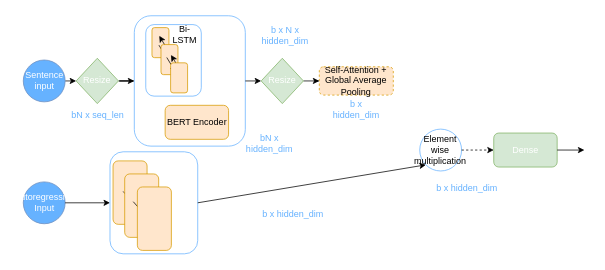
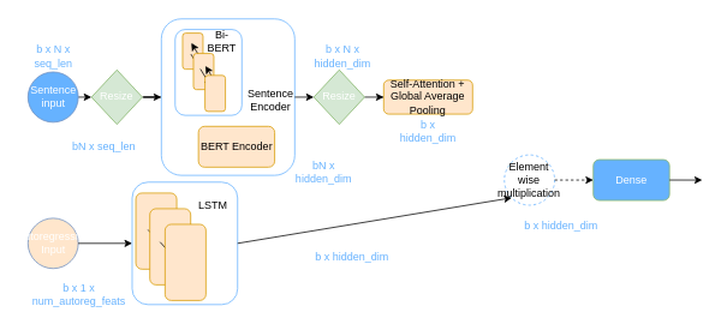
- <mxCell id="19" value="Bi-LSTM" style="text;html=1;strokeColor=none;fillColor=none;align=center;verticalAlign=middle;whiteSpace=wrap;rounded=0;shadow=0;glass=0;sketch=0;fontColor=#000000;fontStyle=0" vertex="1" parent="11"><mxGeometry x="22.28" width="42.304" height="22.683" as="geometry" /></mxCell>
+ <mxCell id="19" value="Bi-BERT" style="text;html=1;strokeColor=none;fillColor=none;align=center;verticalAlign=middle;whiteSpace=wrap;rounded=0;shadow=0;glass=0;sketch=0;fontColor=#000000;fontStyle=0" vertex="1" parent="11"><mxGeometry x="22.28" width="42.304" height="22.683" as="geometry" /></mxCell>
- <mxCell id="30" value="b x N x hidden_dim" style="text;html=1;strokeColor=none;fillColor=none;align=center;verticalAlign=middle;whiteSpace=wrap;rounded=0;fontColor=#66B2FF;" vertex="1" parent="2"><mxGeometry x="320.806" y="7.683" width="77.558" height="22.683" as="geometry" /></mxCell>
+ <mxCell id="30" value="b x N x hidden_dim" style="text;html=1;strokeColor=none;fillColor=none;align=center;verticalAlign=middle;whiteSpace=wrap;rounded=0;fontColor=#66B2FF;" vertex="1" parent="2"><mxGeometry x="320.806" y="22.683" width="77.558" height="22.683" as="geometry" /></mxCell>
+ <mxCell id="7" value="b x N x seq_len" style="text;html=1;strokeColor=none;fillColor=none;align=center;verticalAlign=middle;whiteSpace=wrap;rounded=0;fontColor=#66B2FF;" vertex="1" parent="2"><mxGeometry y="22.683" width="77.558" height="22.683" as="geometry" /></mxCell>
- <mxCell id="26" value="Self-Attention + Global Average Pooling" style="rounded=1;whiteSpace=wrap;html=1;shadow=0;glass=0;sketch=0;strokeColor=#d79b00;fillColor=#ffe6cc;dashed=1;" vertex="1" parent="2"><mxGeometry x="405.415" y="60.488" width="98.71" height="37.805" as="geometry" /></mxCell>
+ <mxCell id="26" value="Self-Attention + Global Average Pooling" style="rounded=1;whiteSpace=wrap;html=1;shadow=0;glass=0;sketch=0;strokeColor=#d79b00;fillColor=#ffe6cc;" vertex="1" parent="2"><mxGeometry x="405.415" y="60.488" width="98.71" height="37.805" as="geometry" /></mxCell>
+ <mxCell id="22" value="Sentence Encoder" style="text;html=1;strokeColor=none;fillColor=none;align=center;verticalAlign=middle;whiteSpace=wrap;rounded=0;shadow=0;glass=0;sketch=0;fontColor=#000000;" vertex="1" parent="8"><mxGeometry x="78.883" y="71.829" width="42.304" height="22.683" as="geometry" /></mxCell>
- <mxCell id="25" value="bN x seq_len" style="text;html=1;strokeColor=none;fillColor=none;align=center;verticalAlign=middle;whiteSpace=wrap;rounded=0;fontColor=#66B2FF;" vertex="1" parent="2"><mxGeometry x="70.507" y="113.415" width="77.558" height="22.683" as="geometry" /></mxCell>
+ <mxCell id="25" value="bN x seq_len" style="text;html=1;strokeColor=none;fillColor=none;align=center;verticalAlign=middle;whiteSpace=wrap;rounded=0;fontColor=#66B2FF;" vertex="1" parent="2"><mxGeometry x="55.507" y="123.415" width="77.558" height="22.683" as="geometry" /></mxCell>
- <mxCell id="34" value="Element wise&lt;br&gt;multiplication" style="ellipse;whiteSpace=wrap;html=1;aspect=fixed;shadow=0;glass=0;sketch=0;strokeColor=#66B2FF;fontColor=#000000;fillColor=none;" vertex="1" parent="2"><mxGeometry x="539.378" y="143.659" width="55.837" height="55.837" as="geometry" /></mxCell>
+ <mxCell id="34" value="Element wise&lt;br&gt;multiplication" style="ellipse;whiteSpace=wrap;html=1;aspect=fixed;shadow=0;glass=0;sketch=0;strokeColor=#66B2FF;fontColor=#000000;fillColor=none;dashed=1;" vertex="1" parent="2"><mxGeometry x="539.378" y="143.659" width="55.837" height="55.837" as="geometry" /></mxCell>
- <mxCell id="46" value="Dense" style="rounded=1;whiteSpace=wrap;html=1;shadow=0;glass=0;sketch=0;strokeColor=#82b366;fillColor=#d5e8d4;fontColor=#FFFFFF;" vertex="1" parent="2"><mxGeometry x="638.088" y="148.89" width="84.608" height="45.366" as="geometry" /></mxCell>
+ <mxCell id="46" value="Dense" style="rounded=1;whiteSpace=wrap;html=1;shadow=0;glass=0;sketch=0;strokeColor=#82b366;fillColor=#66b2ff;fontColor=#FFFFFF;" vertex="1" parent="2"><mxGeometry x="638.088" y="148.89" width="84.608" height="45.366" as="geometry" /></mxCell>
+ <mxCell id="42" value="LSTM" style="text;html=1;strokeColor=none;fillColor=none;align=center;verticalAlign=middle;whiteSpace=wrap;rounded=0;shadow=0;glass=0;sketch=0;fontColor=#000000;" vertex="1" parent="2"><mxGeometry x="195.304" y="189.024" width="42.304" height="22.683" as="geometry" /></mxCell>
- <mxCell id="35" value="Autoregressive&lt;br&gt;Input" style="ellipse;whiteSpace=wrap;html=1;aspect=fixed;fillColor=#66B2FF;strokeColor=#6c8ebf;fontColor=#FFFFFF;" vertex="1" parent="2"><mxGeometry x="10.576" y="214.037" width="55.837" height="55.837" as="geometry" /></mxCell>
+ <mxCell id="35" value="Autoregressive&lt;br&gt;Input" style="ellipse;whiteSpace=wrap;html=1;aspect=fixed;fillColor=#ffe6cc;strokeColor=#6c8ebf;fontColor=#FFFFFF;" vertex="1" parent="2"><mxGeometry x="10.576" y="214.037" width="55.837" height="55.837" as="geometry" /></mxCell>
+ <mxCell id="41" value="b x 1 x num_autoreg_feats" style="text;html=1;strokeColor=none;fillColor=none;align=center;verticalAlign=middle;whiteSpace=wrap;rounded=0;fontColor=#66B2FF;" vertex="1" parent="2"><mxGeometry x="10.576" y="287.317" width="112.811" height="22.683" as="geometry" /></mxCell>
